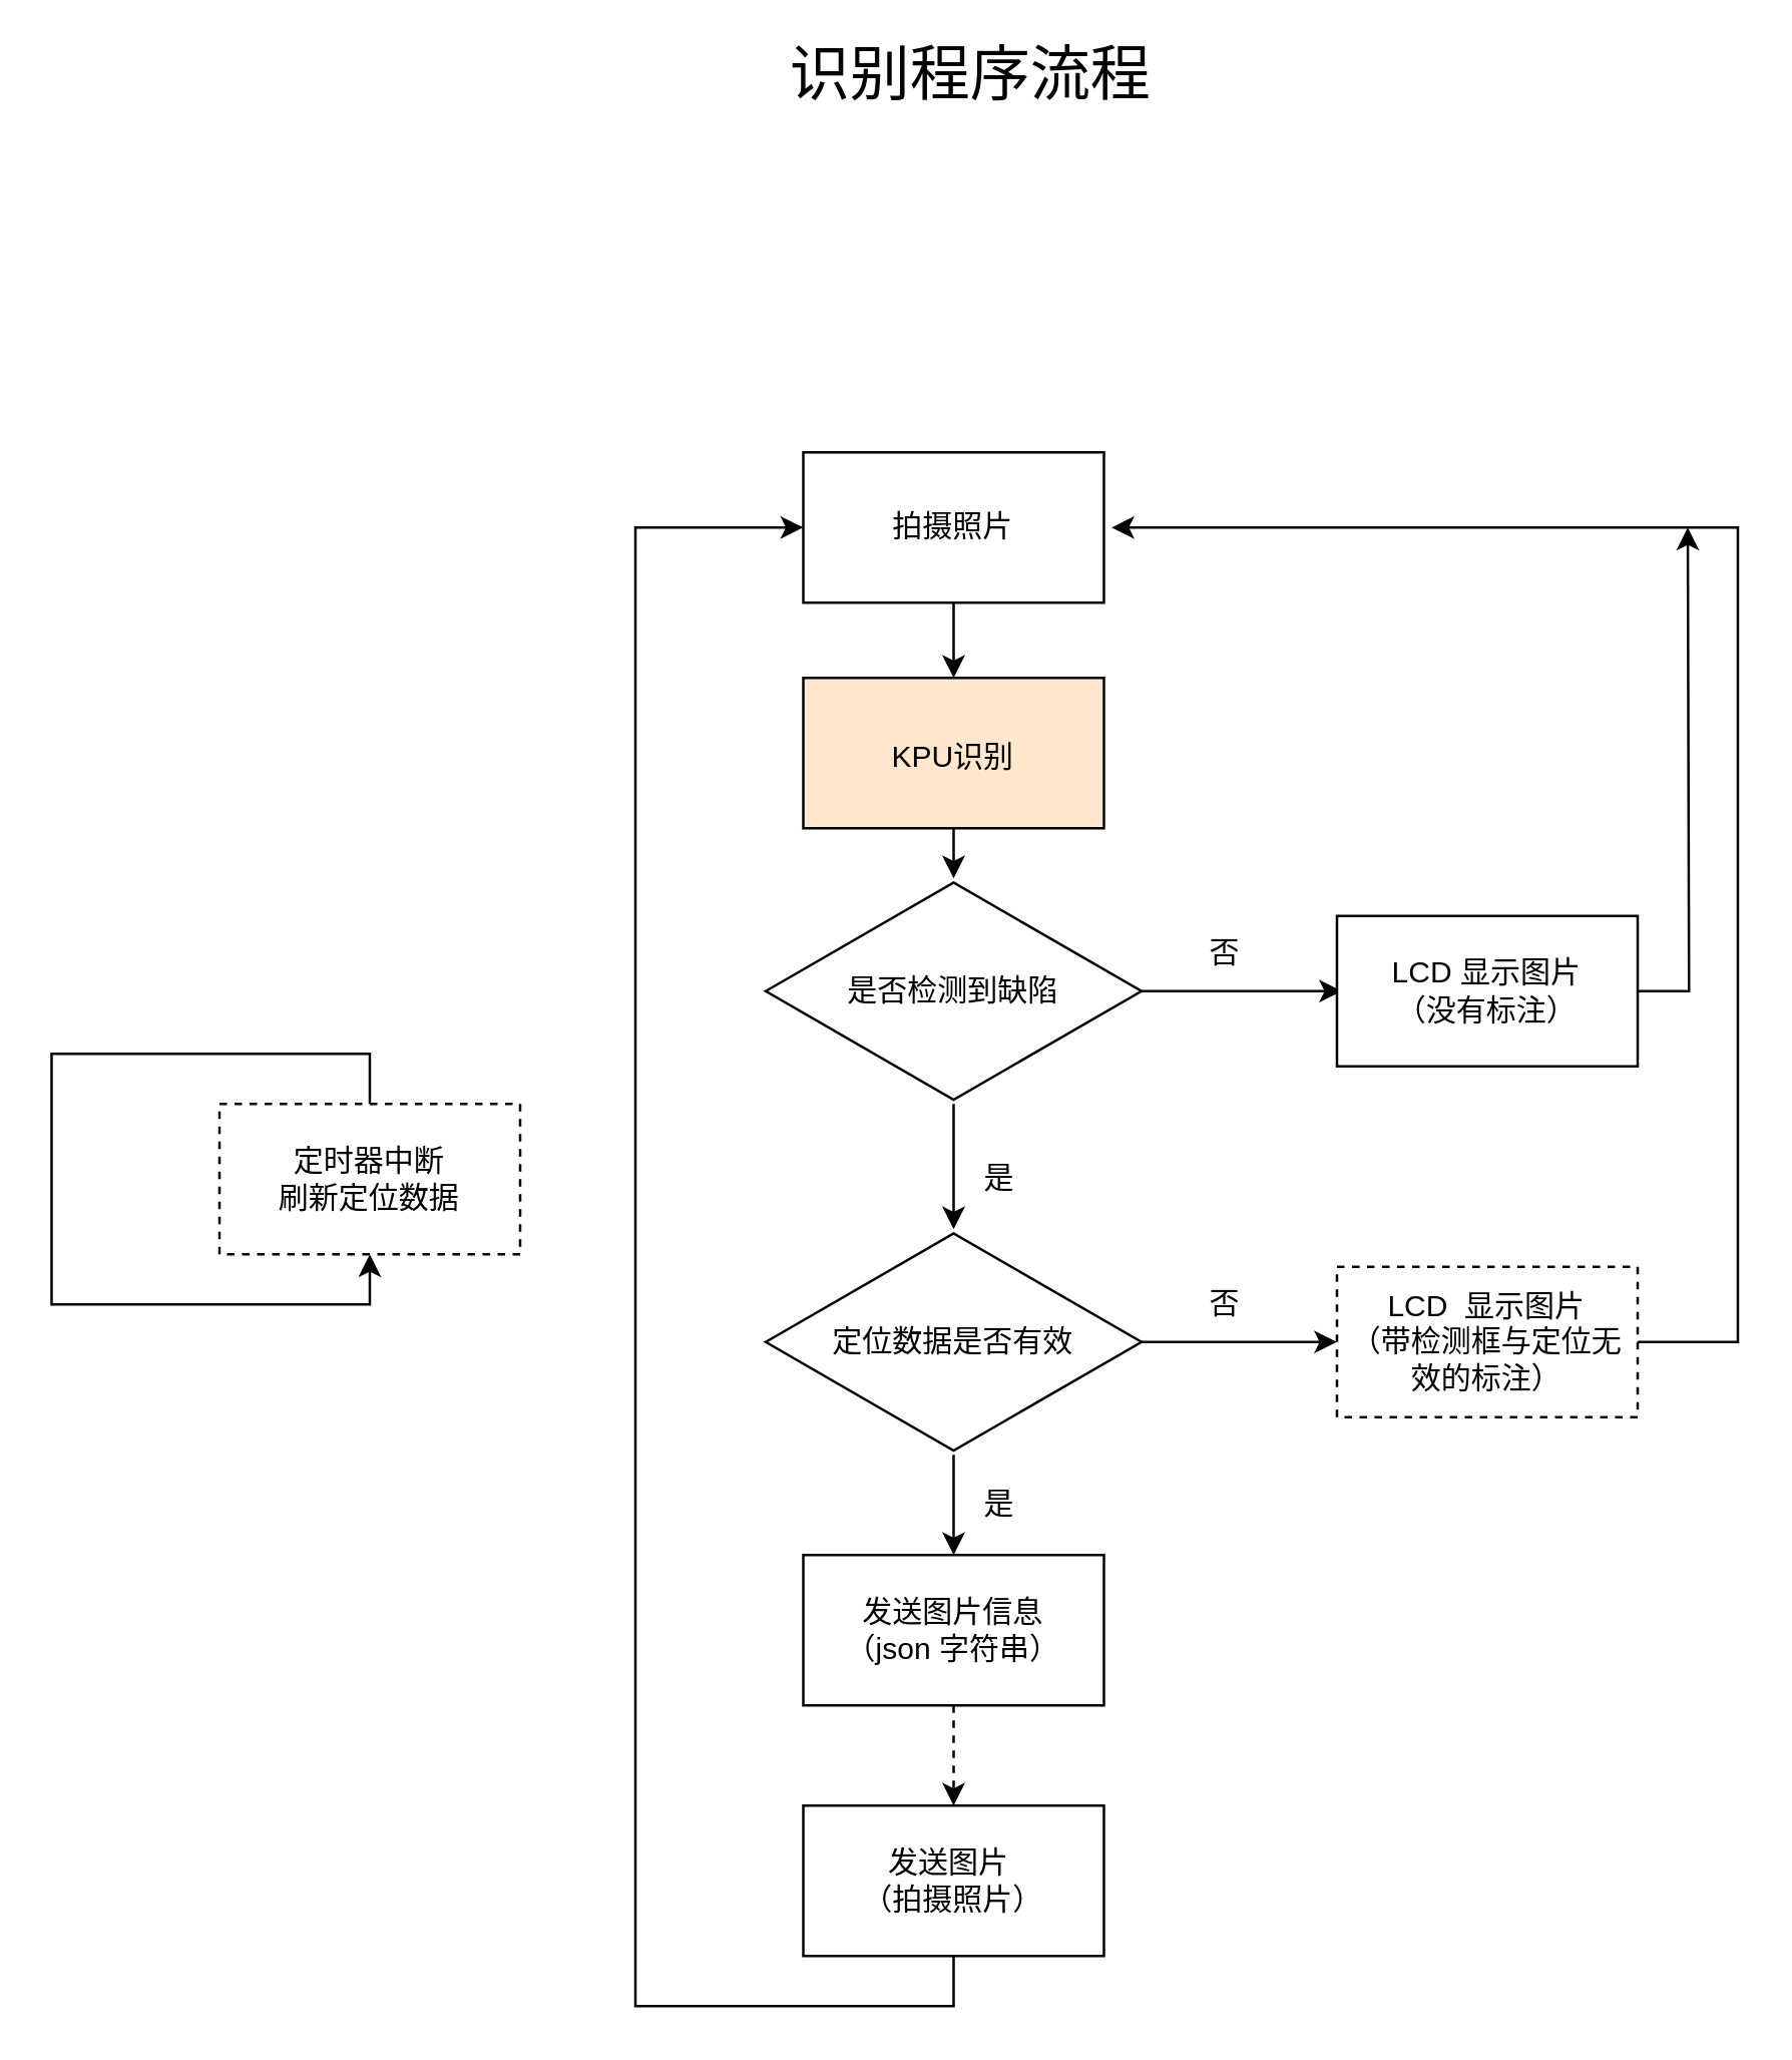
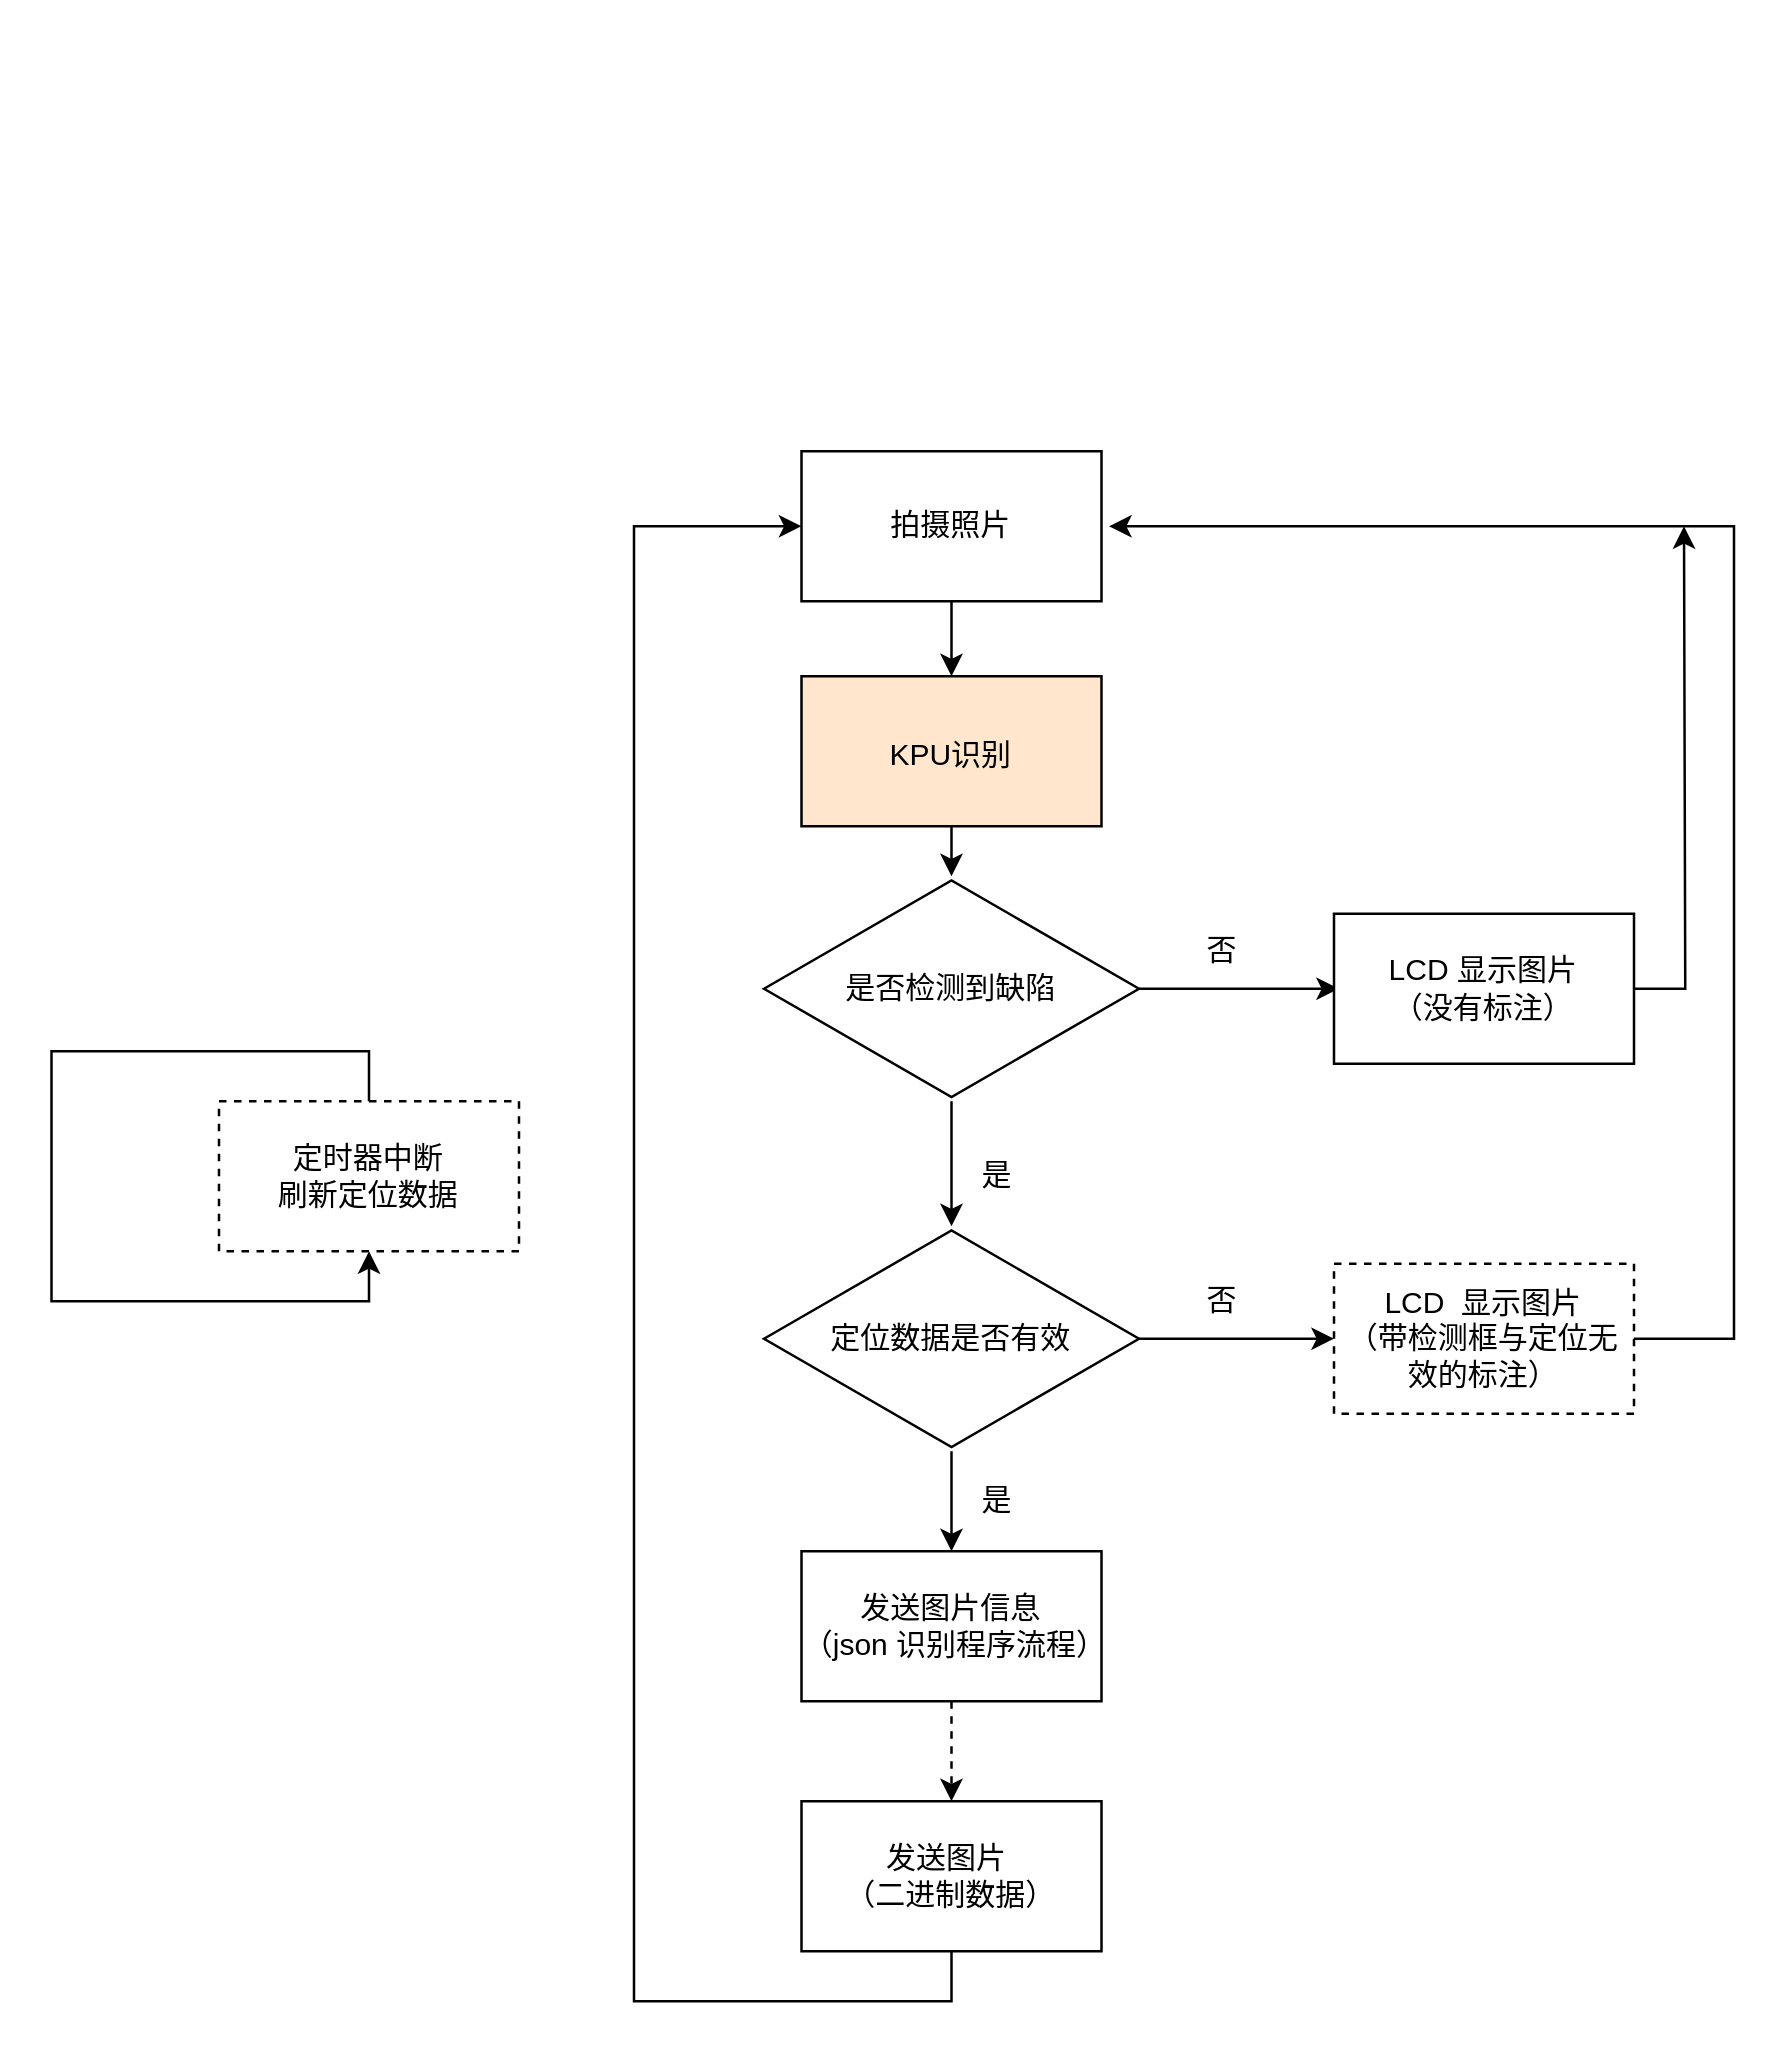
- <mxCell id="2" value="&lt;font style=&quot;font-size: 24px&quot;&gt;识别程序流程&lt;/font&gt;" style="text;html=1;strokeColor=none;fillColor=none;align=center;verticalAlign=middle;whiteSpace=wrap;rounded=0;" parent="1" vertex="1"><mxGeometry x="207" y="20" width="360" height="20" as="geometry" /></mxCell>
- <mxCell id="20" value="发送图片信息 &lt;br&gt;（json 字符串）" style="rounded=0;whiteSpace=wrap;html=1;" parent="1" vertex="1"><mxGeometry x="320" y="620" width="120" height="60" as="geometry" /></mxCell>
+ <mxCell id="20" value="发送图片信息 &lt;br&gt;（json 识别程序流程）" style="rounded=0;whiteSpace=wrap;html=1;" parent="1" vertex="1"><mxGeometry x="320" y="620" width="120" height="60" as="geometry" /></mxCell>
- <mxCell id="22" value="发送图片&amp;nbsp;&lt;br&gt;（拍摄照片）" style="rounded=0;whiteSpace=wrap;html=1;" parent="1" vertex="1"><mxGeometry x="320" y="720" width="120" height="60" as="geometry" /></mxCell>
+ <mxCell id="22" value="发送图片&amp;nbsp;&lt;br&gt;（二进制数据）" style="rounded=0;whiteSpace=wrap;html=1;" parent="1" vertex="1"><mxGeometry x="320" y="720" width="120" height="60" as="geometry" /></mxCell>
